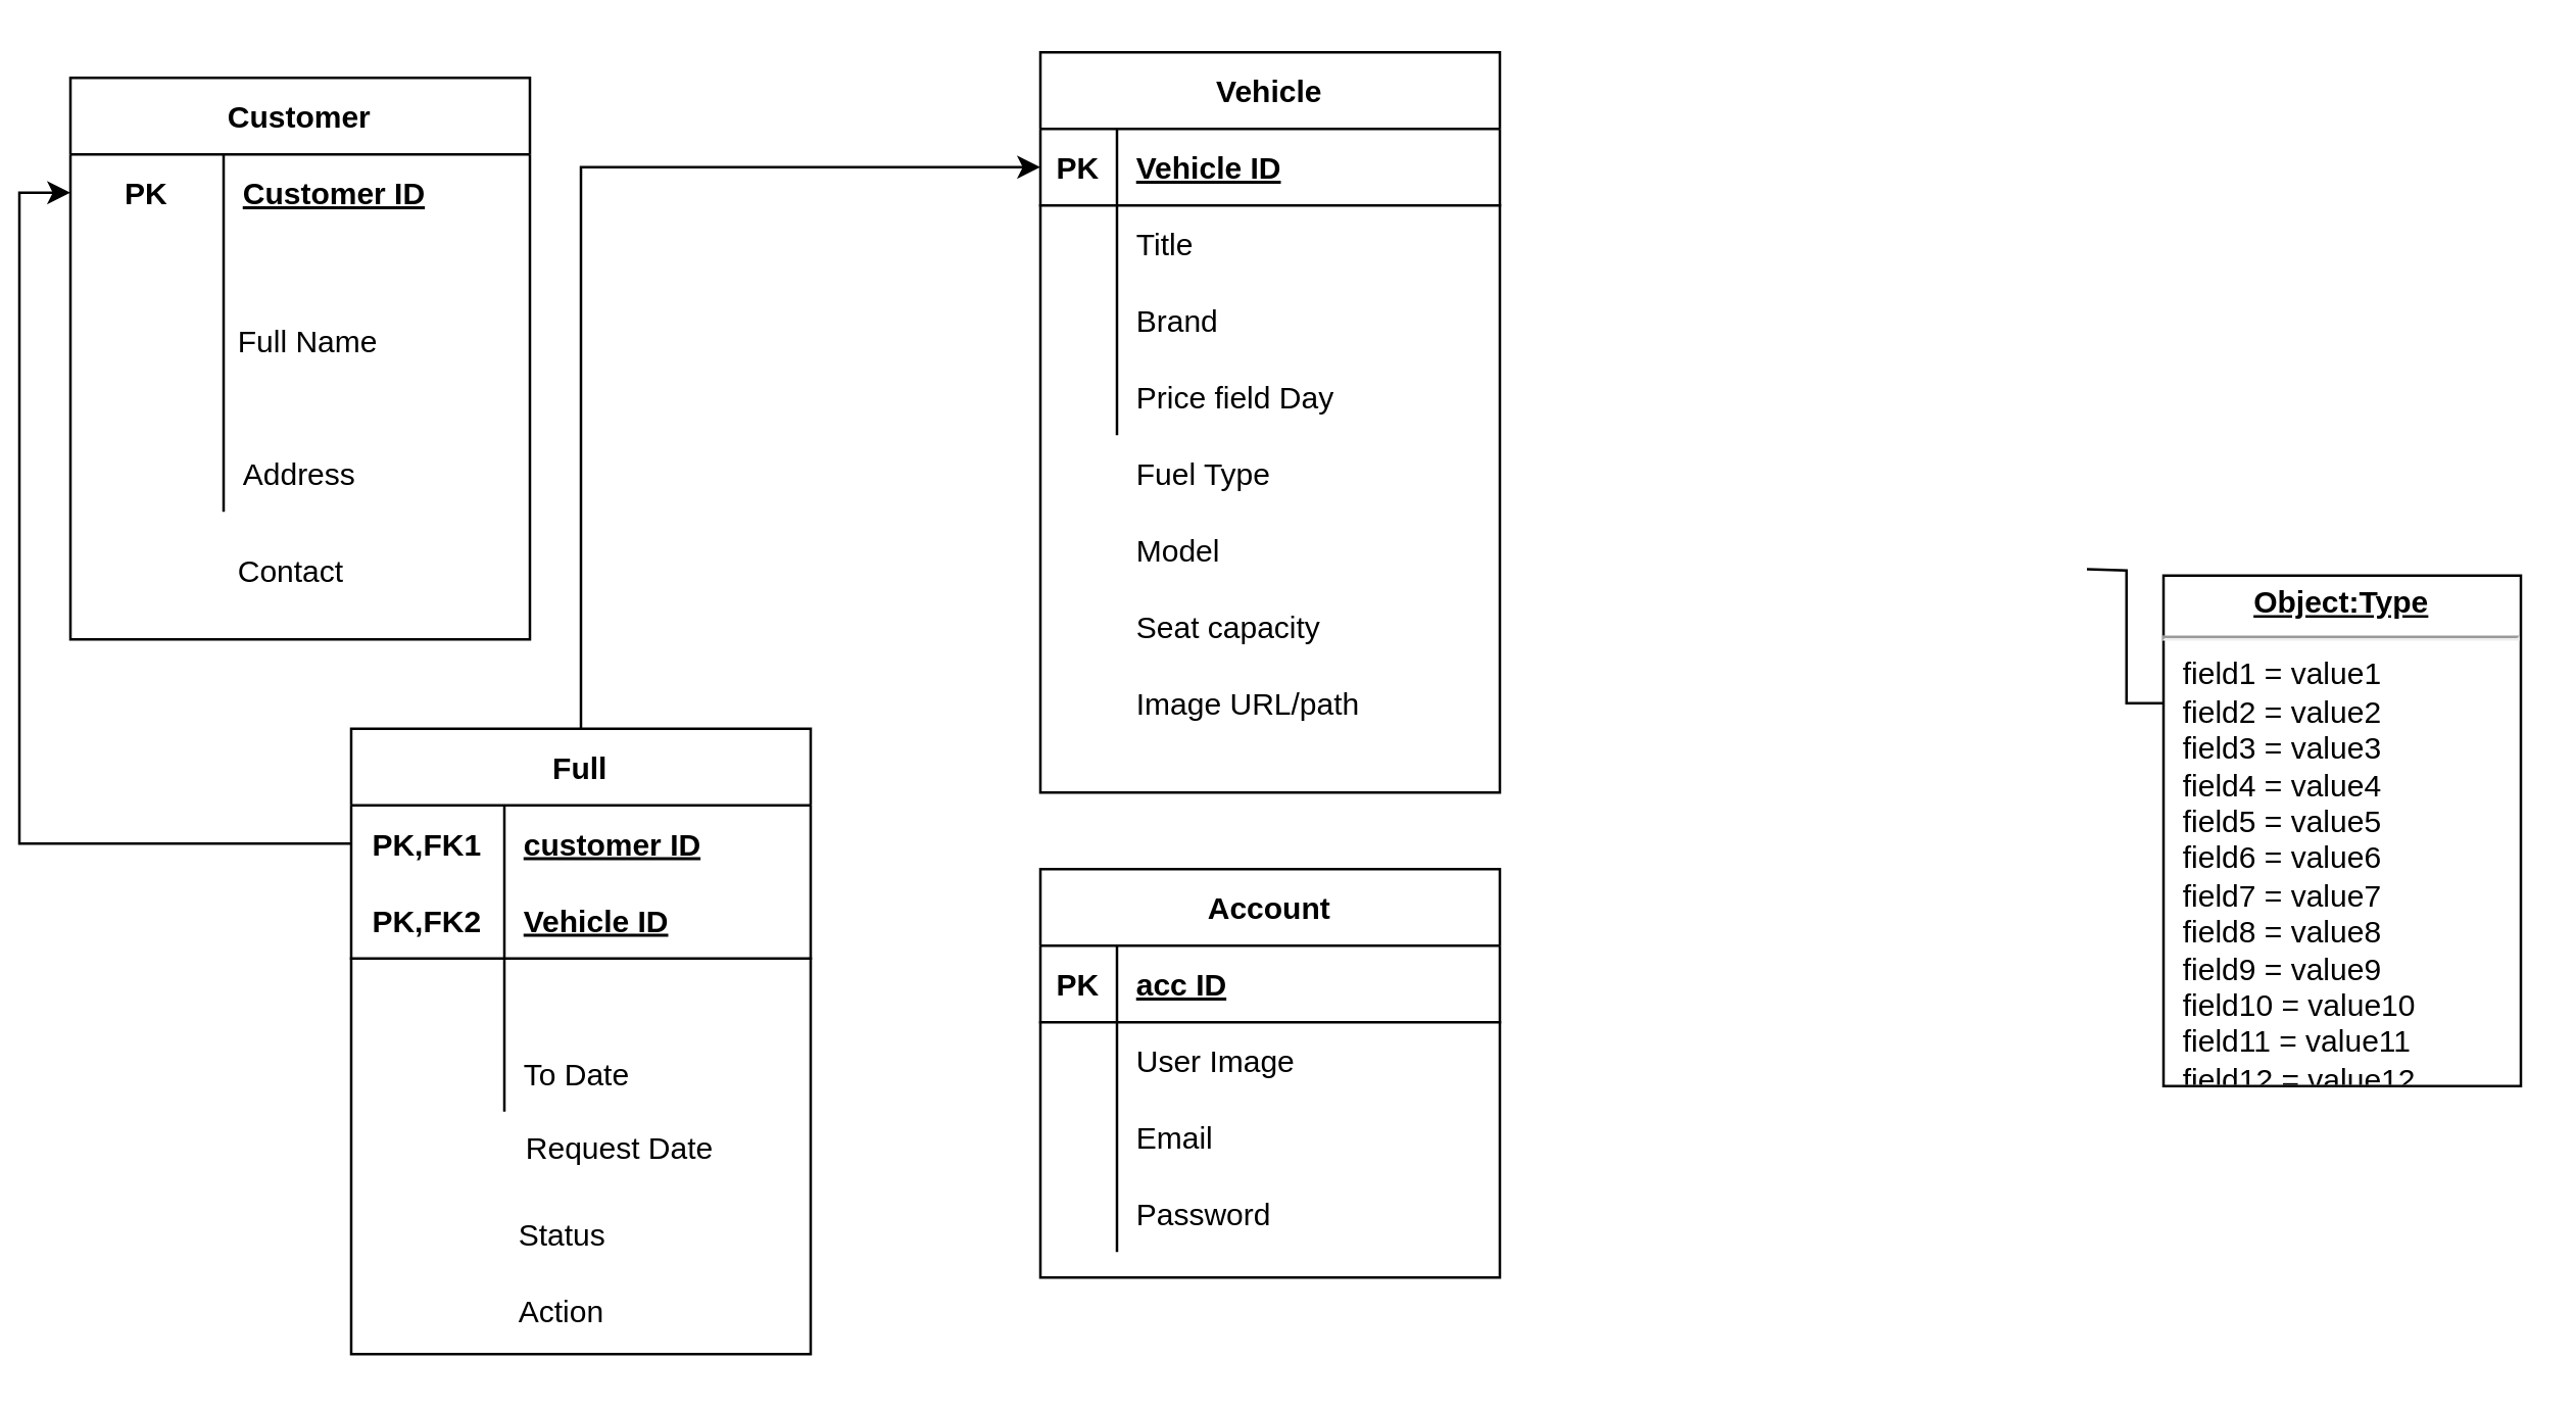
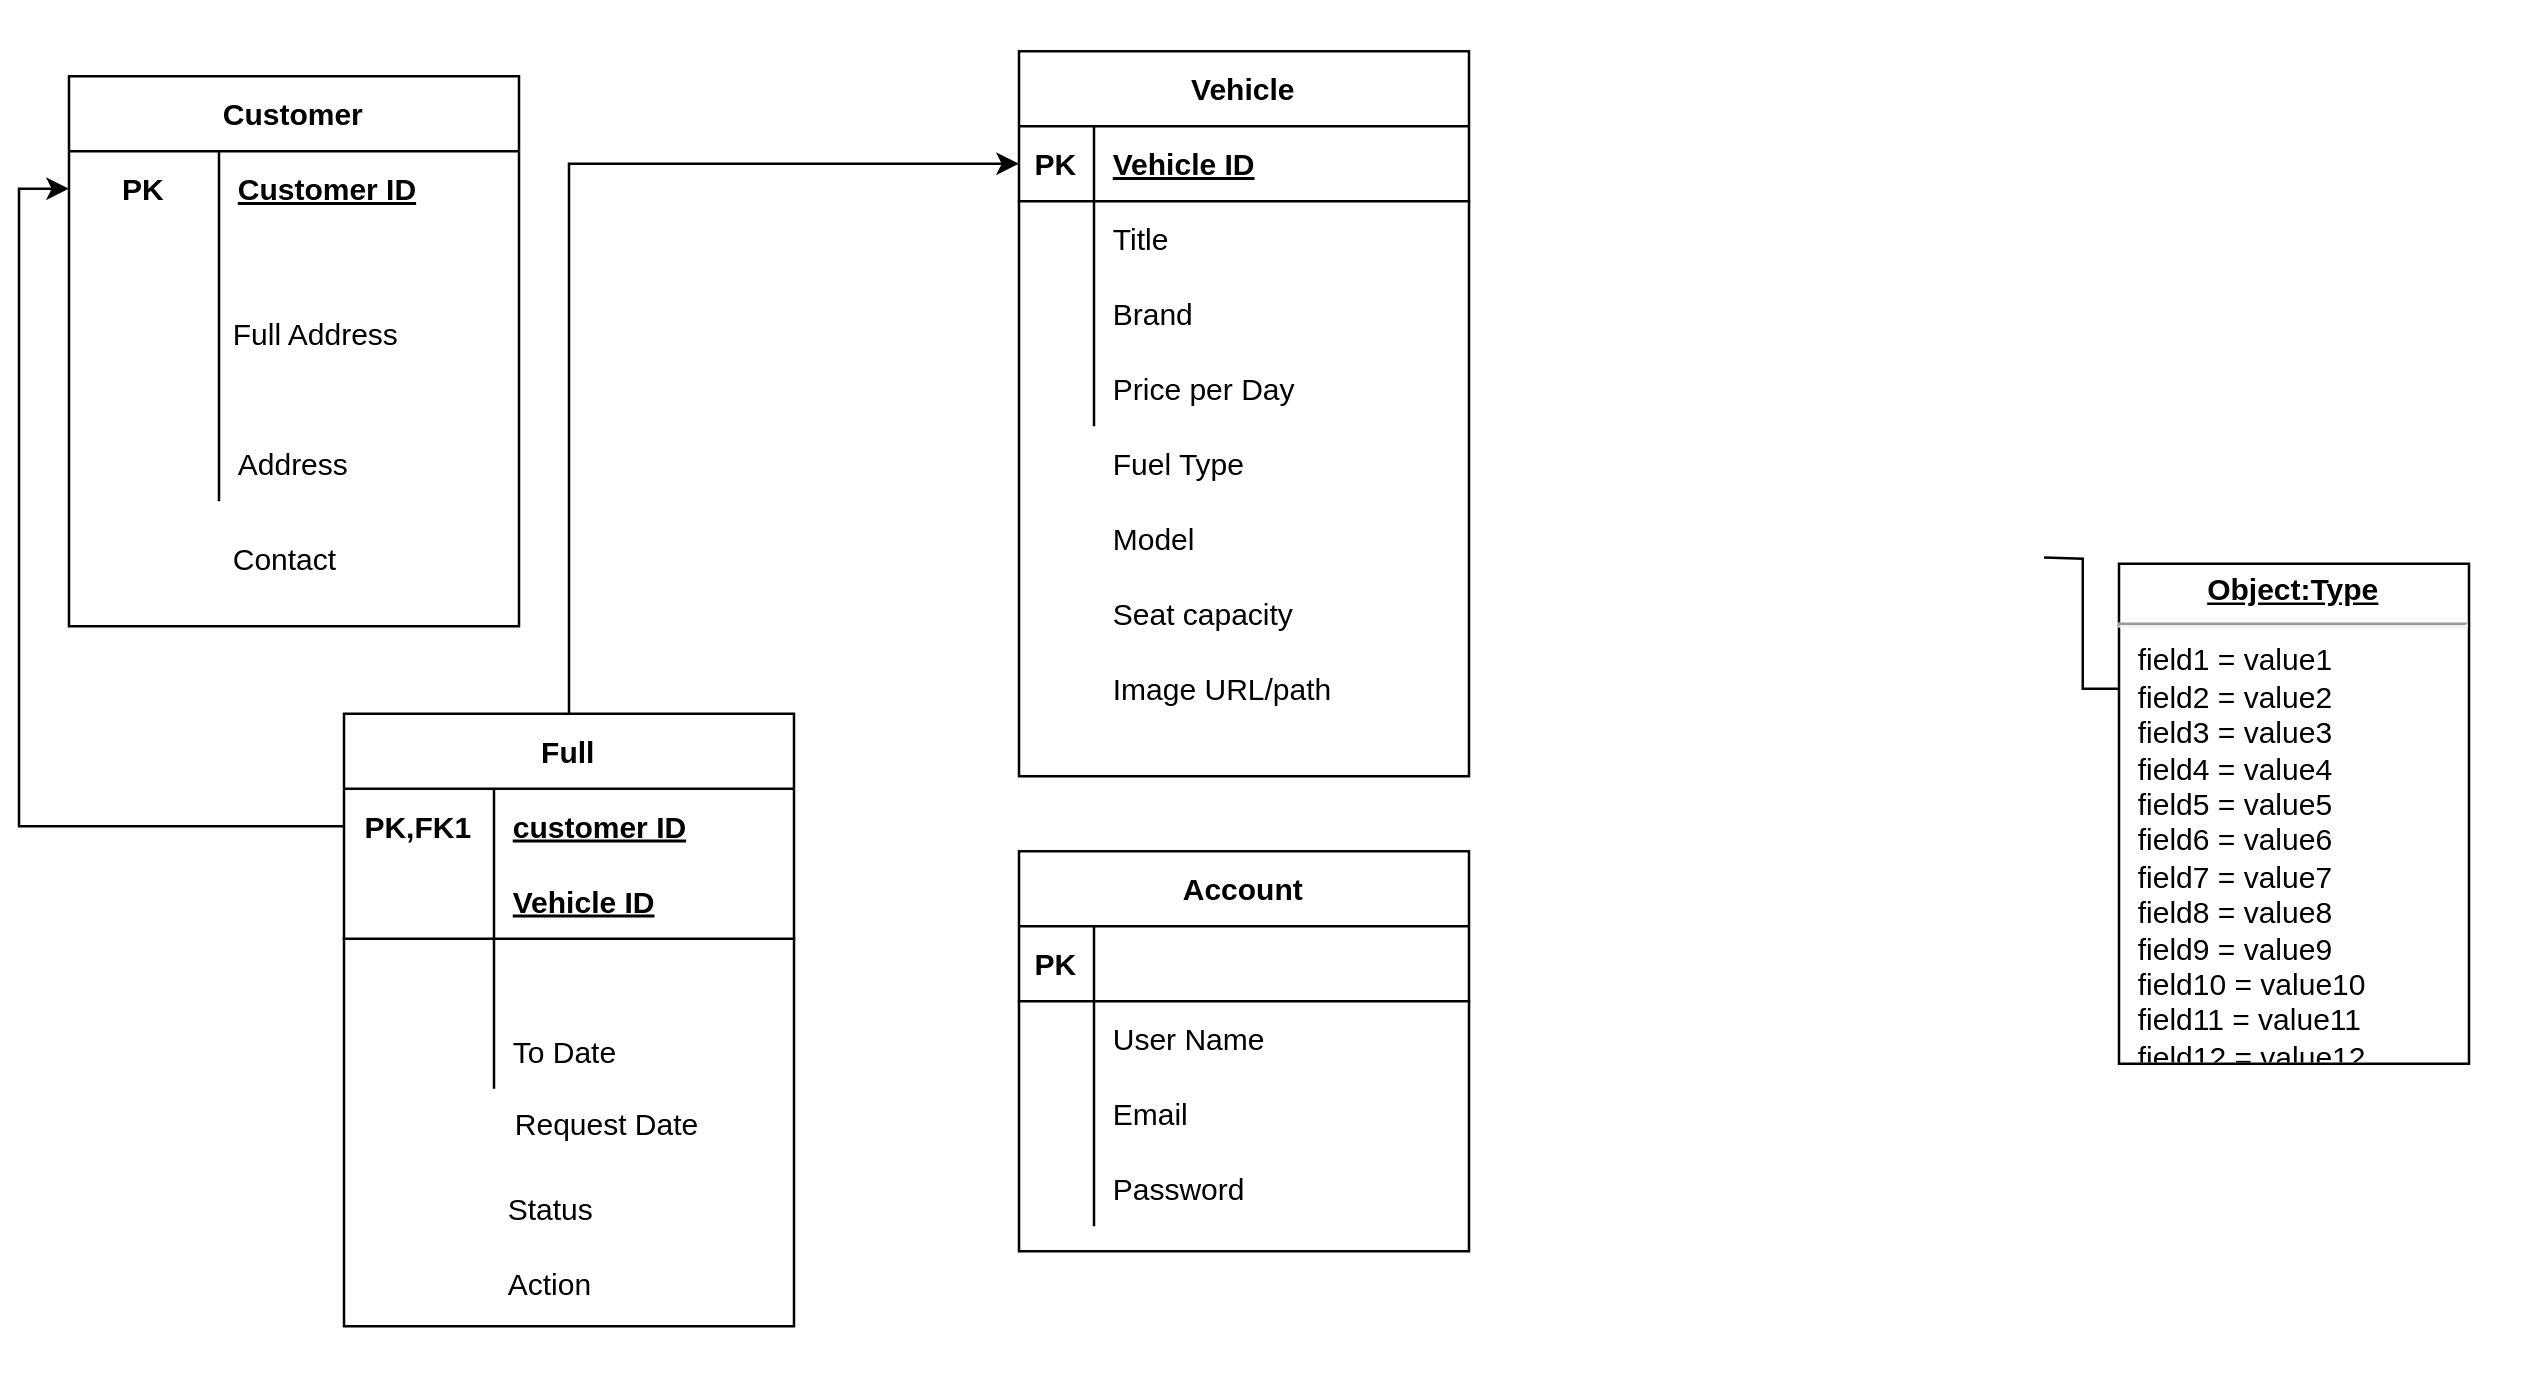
- <mxCell id="14" value="Full Name" style="text;strokeColor=none;fillColor=none;spacingLeft=4;spacingRight=4;overflow=hidden;rotatable=0;points=[[0,0.5],[1,0.5]];portConstraint=eastwest;fontSize=12;align=left;" vertex="1" parent="1"><mxGeometry x="80" y="120" width="140" height="30" as="geometry" /></mxCell>
+ <mxCell id="14" value="Full Address" style="text;strokeColor=none;fillColor=none;spacingLeft=4;spacingRight=4;overflow=hidden;rotatable=0;points=[[0,0.5],[1,0.5]];portConstraint=eastwest;fontSize=12;align=left;" vertex="1" parent="1"><mxGeometry x="80" y="120" width="140" height="30" as="geometry" /></mxCell>
- <mxCell id="28" value="Price field Day" style="shape=partialRectangle;connectable=0;fillColor=none;top=0;left=0;bottom=0;right=0;align=left;spacingLeft=6;overflow=hidden;" vertex="1" parent="26"><mxGeometry x="30" width="150" height="30" as="geometry" /></mxCell>
+ <mxCell id="28" value="Price per Day" style="shape=partialRectangle;connectable=0;fillColor=none;top=0;left=0;bottom=0;right=0;align=left;spacingLeft=6;overflow=hidden;" vertex="1" parent="26"><mxGeometry x="30" width="150" height="30" as="geometry" /></mxCell>
- <mxCell id="39" value="PK,FK2" style="shape=partialRectangle;connectable=0;fillColor=none;top=0;left=0;bottom=0;right=0;fontStyle=1;overflow=hidden;" vertex="1" parent="38"><mxGeometry width="60" height="30" as="geometry" /></mxCell>
- <mxCell id="53" value="acc ID" style="shape=partialRectangle;connectable=0;fillColor=none;top=0;left=0;bottom=0;right=0;align=left;spacingLeft=6;fontStyle=5;overflow=hidden;" vertex="1" parent="51"><mxGeometry x="30" width="150" height="30" as="geometry" /></mxCell>
- <mxCell id="56" value="User Image" style="shape=partialRectangle;connectable=0;fillColor=none;top=0;left=0;bottom=0;right=0;align=left;spacingLeft=6;overflow=hidden;" vertex="1" parent="54"><mxGeometry x="30" width="150" height="30" as="geometry" /></mxCell>
+ <mxCell id="56" value="User Name" style="shape=partialRectangle;connectable=0;fillColor=none;top=0;left=0;bottom=0;right=0;align=left;spacingLeft=6;overflow=hidden;" vertex="1" parent="54"><mxGeometry x="30" width="150" height="30" as="geometry" /></mxCell>
